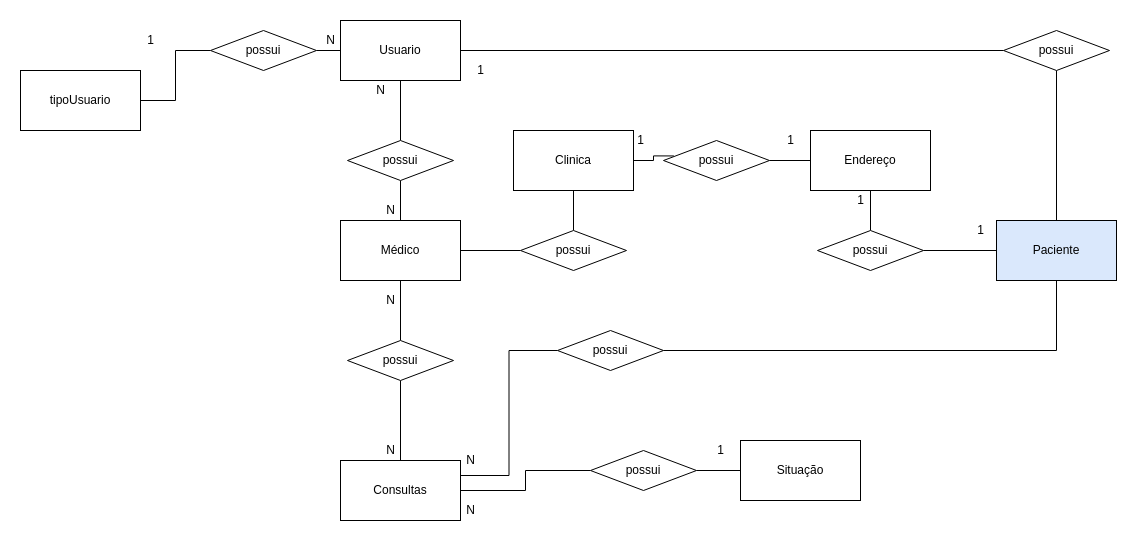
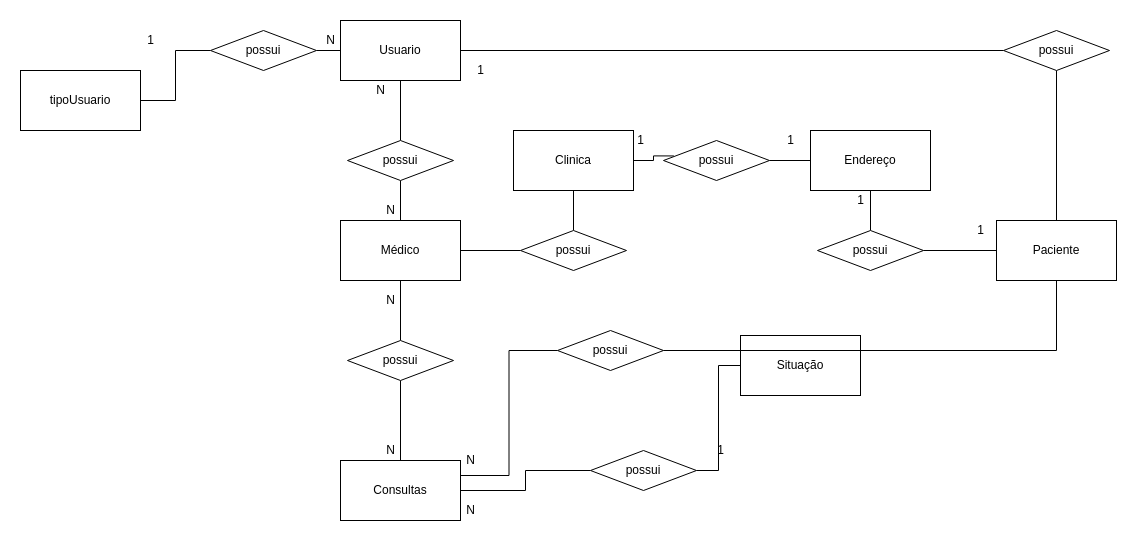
- <mxCell id="30" value="Paciente" style="rounded=0;whiteSpace=wrap;html=1;fillColor=#dae8fc;" vertex="1" parent="1"><mxGeometry x="996" y="220" width="120" height="60" as="geometry" /></mxCell>
+ <mxCell id="30" value="Paciente" style="rounded=0;whiteSpace=wrap;html=1;" vertex="1" parent="1"><mxGeometry x="996" y="220" width="120" height="60" as="geometry" /></mxCell>
- <mxCell id="23" value="Situação" style="rounded=0;whiteSpace=wrap;html=1;" vertex="1" parent="1"><mxGeometry x="740" y="440" width="120" height="60" as="geometry" /></mxCell>
+ <mxCell id="23" value="Situação" style="rounded=0;whiteSpace=wrap;html=1;" vertex="1" parent="1"><mxGeometry x="740" y="335" width="120" height="60" as="geometry" /></mxCell>
